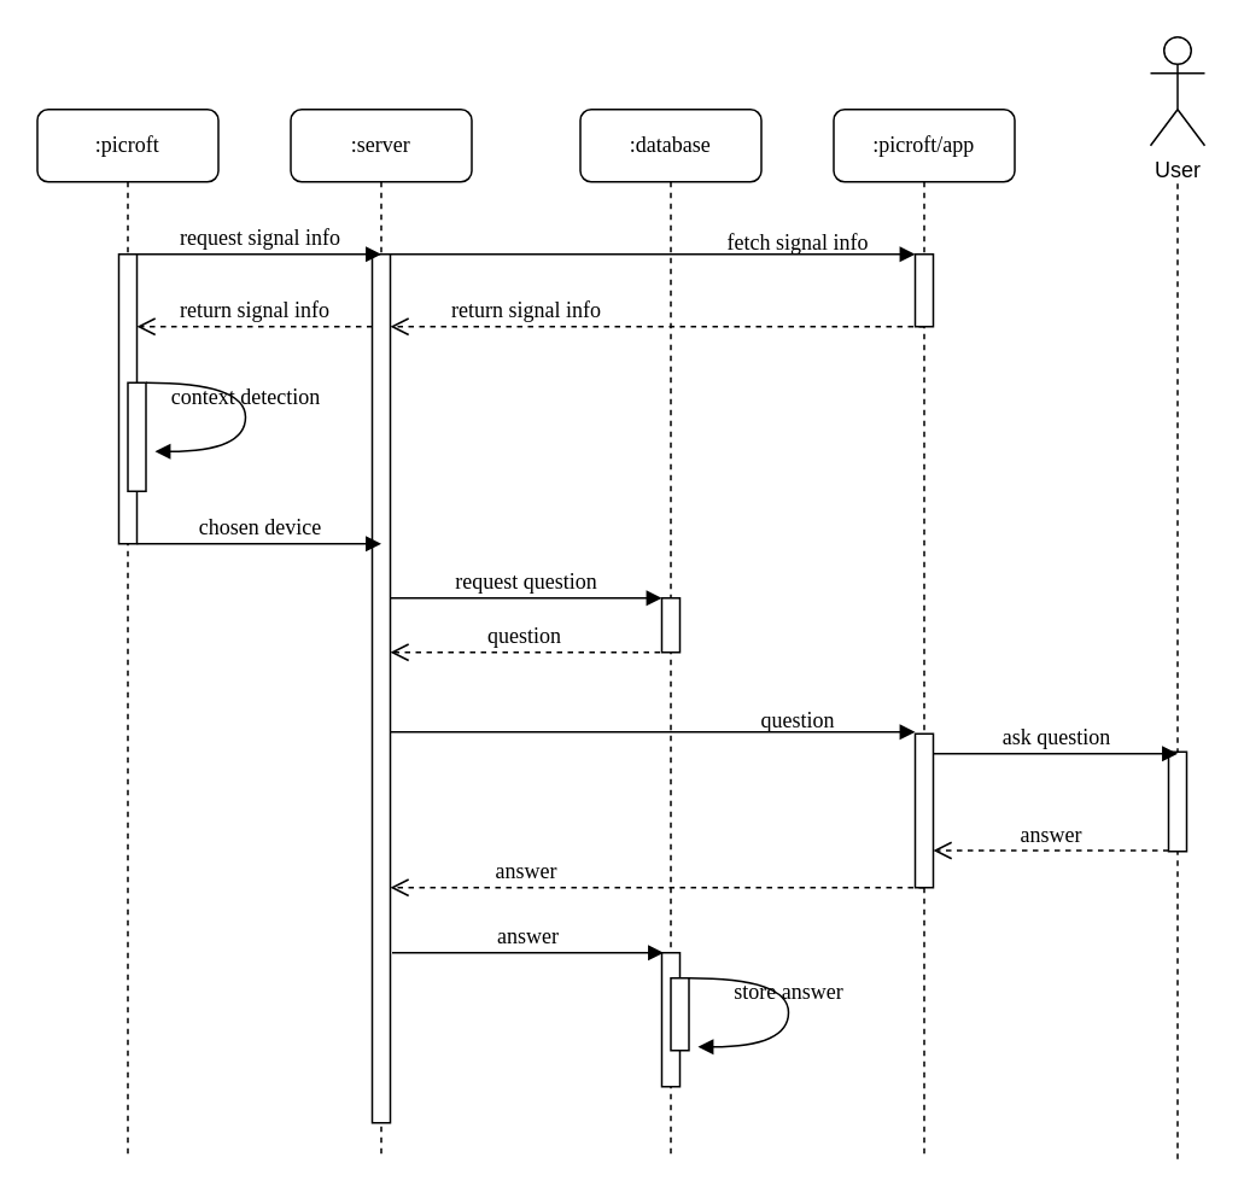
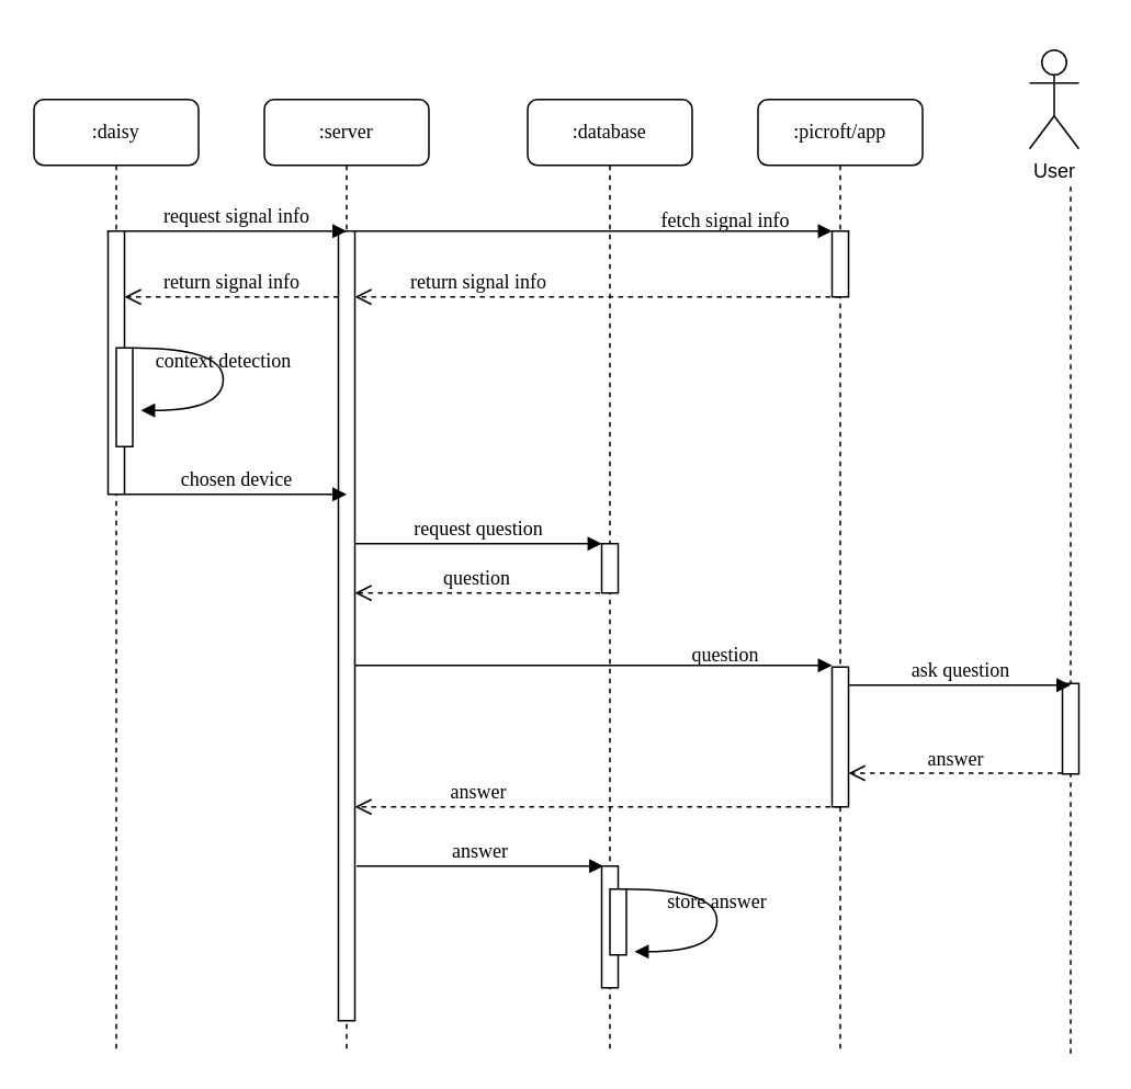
- <mxCell id="15" value="User" style="shape=umlActor;verticalLabelPosition=bottom;labelBackgroundColor=#ffffff;verticalAlign=top;html=1;outlineConnect=0;" parent="1" vertex="1"><mxGeometry x="635" y="20" width="30" height="60" as="geometry" /></mxCell>
+ <mxCell id="15" value="User" style="shape=umlActor;verticalLabelPosition=bottom;labelBackgroundColor=#ffffff;verticalAlign=top;html=1;outlineConnect=0;" parent="1" vertex="1"><mxGeometry x="625" y="30" width="30" height="60" as="geometry" /></mxCell>
- <mxCell id="11" value=":picroft" style="shape=umlLifeline;perimeter=lifelinePerimeter;whiteSpace=wrap;html=1;container=1;collapsible=0;recursiveResize=0;outlineConnect=0;rounded=1;shadow=0;comic=0;labelBackgroundColor=none;strokeWidth=1;fontFamily=Verdana;fontSize=12;align=center;" parent="1" vertex="1"><mxGeometry x="20" y="60" width="100" height="580" as="geometry" /></mxCell>
+ <mxCell id="11" value=":daisy" style="shape=umlLifeline;perimeter=lifelinePerimeter;whiteSpace=wrap;html=1;container=1;collapsible=0;recursiveResize=0;outlineConnect=0;rounded=1;shadow=0;comic=0;labelBackgroundColor=none;strokeWidth=1;fontFamily=Verdana;fontSize=12;align=center;" parent="1" vertex="1"><mxGeometry x="20" y="60" width="100" height="580" as="geometry" /></mxCell>
